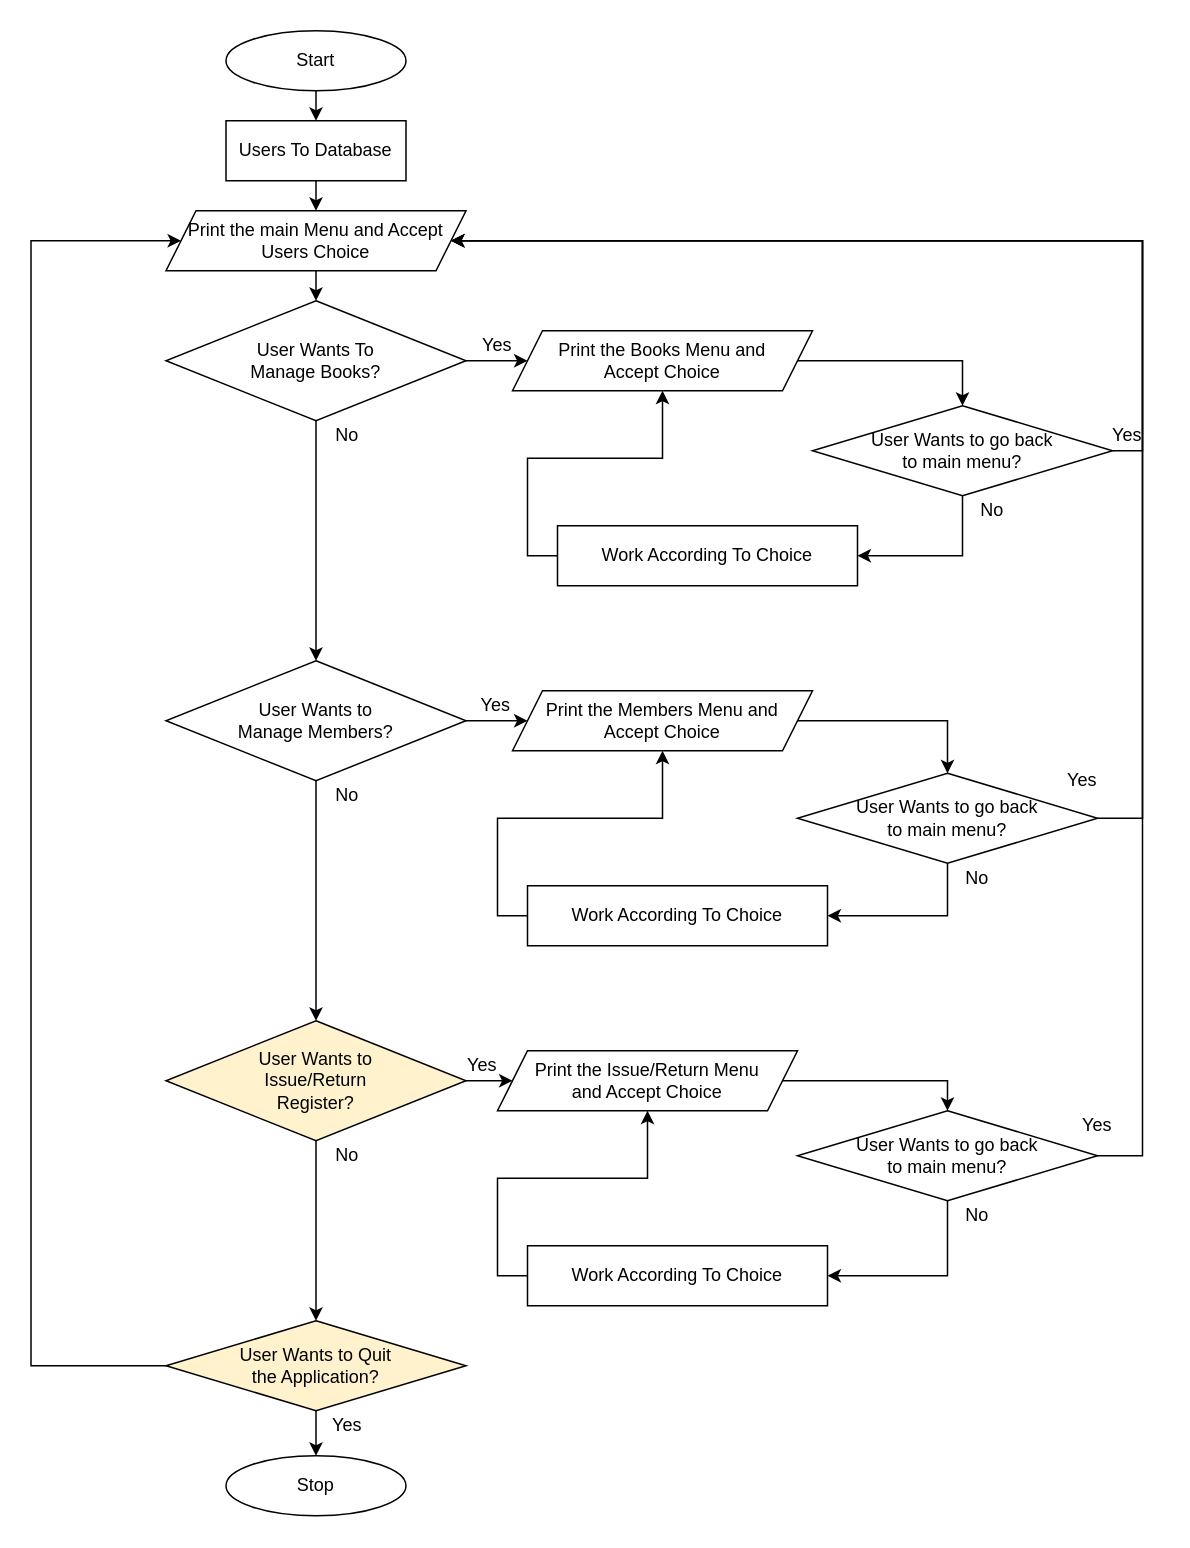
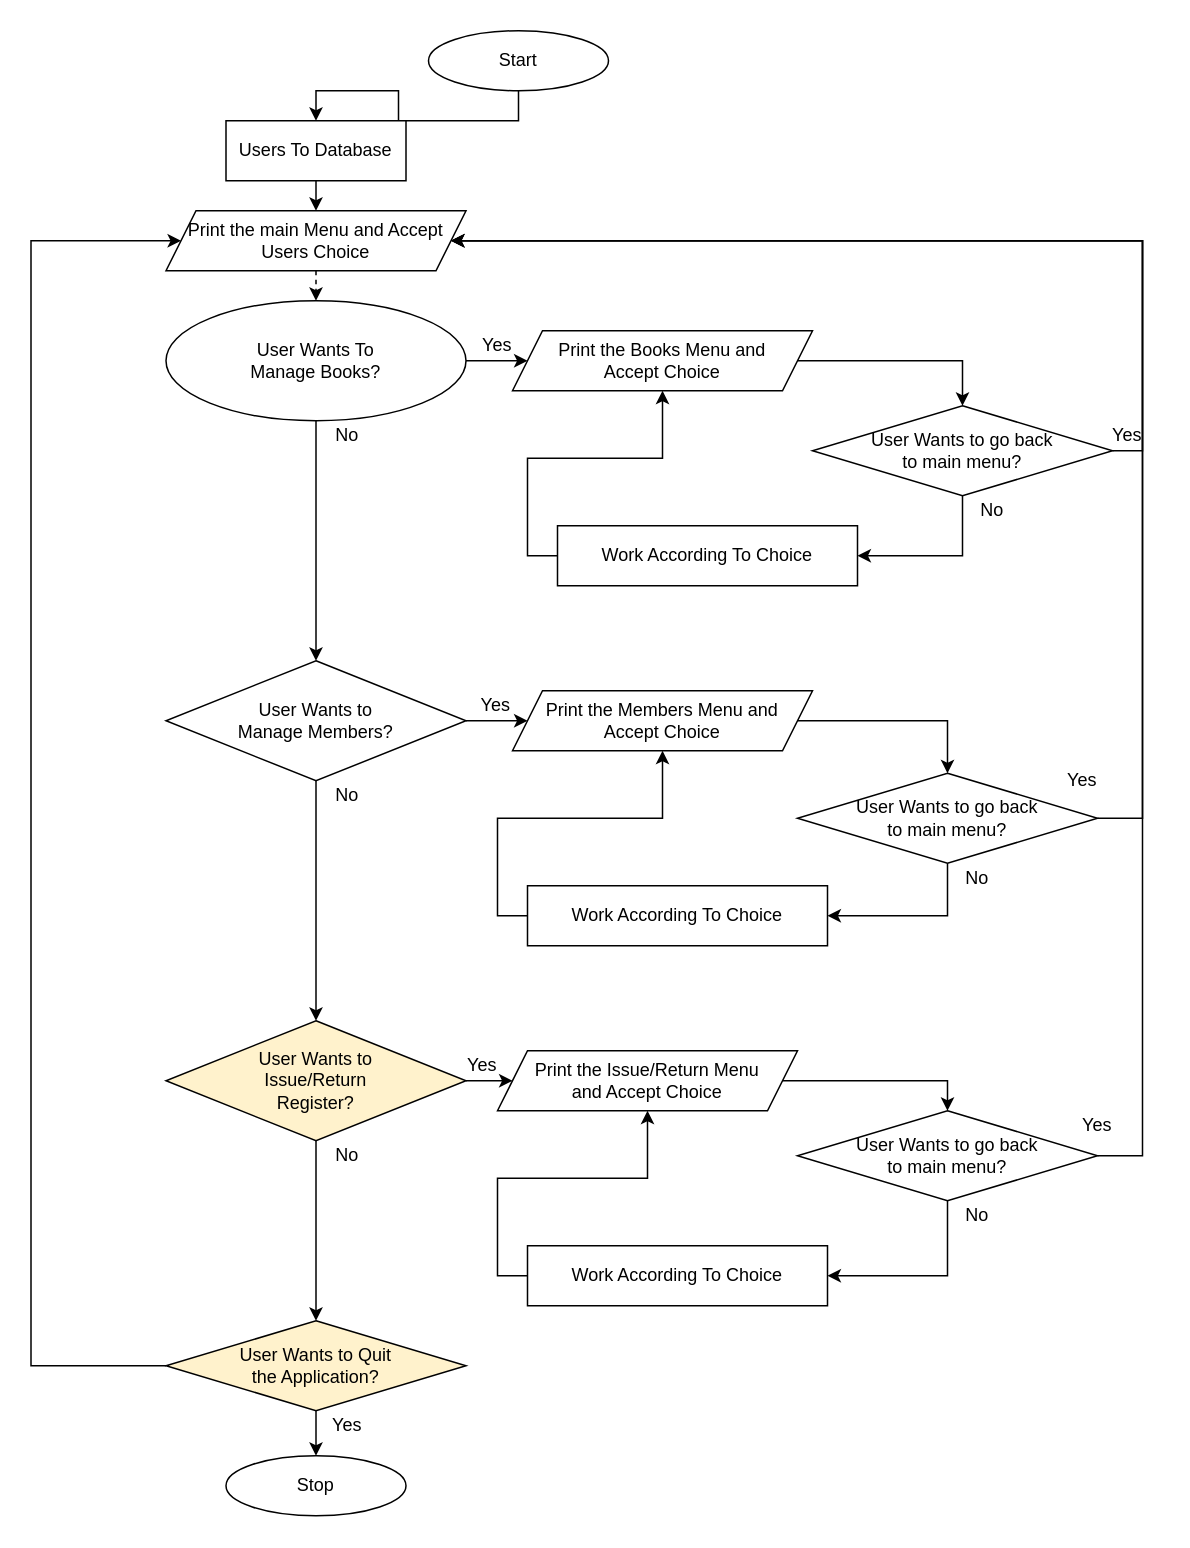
- <mxCell id="3" value="Start" style="ellipse;whiteSpace=wrap;html=1;" vertex="1" parent="1"><mxGeometry x="150" y="20" width="120" height="40" as="geometry" /></mxCell>
+ <mxCell id="3" value="Start" style="ellipse;whiteSpace=wrap;html=1;" vertex="1" parent="1"><mxGeometry x="285" y="20" width="120" height="40" as="geometry" /></mxCell>
- <mxCell id="5" style="edgeStyle=orthogonalEdgeStyle;rounded=0;orthogonalLoop=1;jettySize=auto;html=1;exitX=0.5;exitY=1;exitDx=0;exitDy=0;entryX=0.5;entryY=0;entryDx=0;entryDy=0;" edge="1" parent="1" source="6" target="11"><mxGeometry relative="1" as="geometry" /></mxCell>
+ <mxCell id="5" style="edgeStyle=orthogonalEdgeStyle;rounded=0;orthogonalLoop=1;jettySize=auto;html=1;exitX=0.5;exitY=1;exitDx=0;exitDy=0;entryX=0.5;entryY=0;entryDx=0;entryDy=0;dashed=1;" edge="1" parent="1" source="6" target="11"><mxGeometry relative="1" as="geometry" /></mxCell>
- <mxCell id="11" value="User Wants To &lt;br&gt;Manage Books?" style="rhombus;whiteSpace=wrap;html=1;" vertex="1" parent="1"><mxGeometry x="110" y="200" width="200" height="80" as="geometry" /></mxCell>
+ <mxCell id="11" value="User Wants To &lt;br&gt;Manage Books?" style="ellipse;whiteSpace=wrap;html=1;" vertex="1" parent="1"><mxGeometry x="110" y="200" width="200" height="80" as="geometry" /></mxCell>
